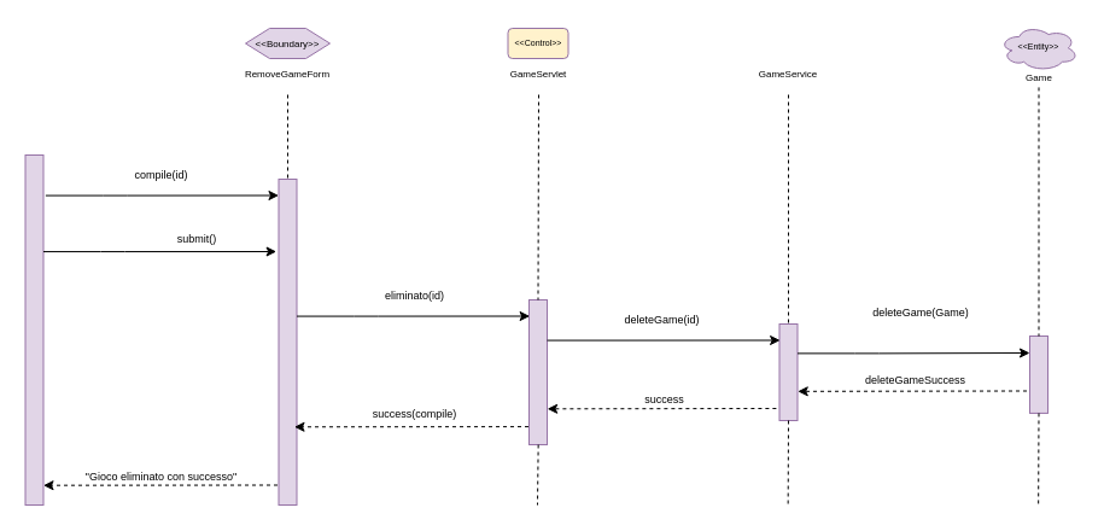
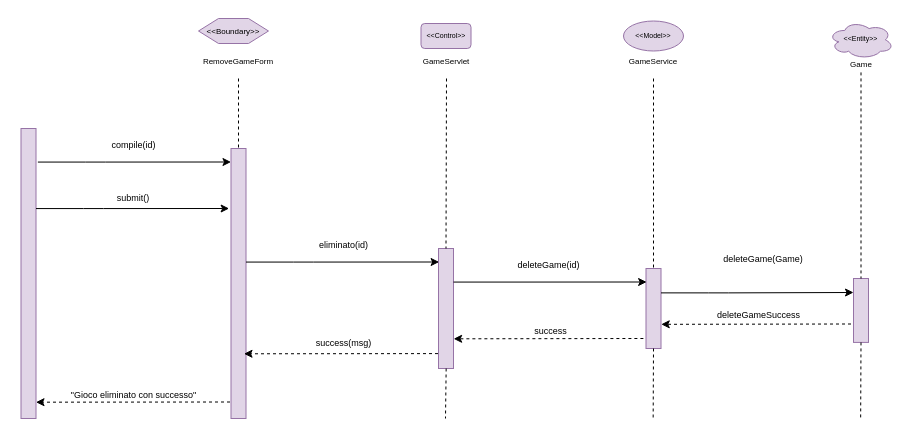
- <mxCell id="5" value="&amp;lt;&amp;lt;Boundary&amp;gt;&amp;gt;" style="shape=hexagon;perimeter=hexagonPerimeter2;whiteSpace=wrap;html=1;fixedSize=1;fontSize=8;fillColor=#e1d5e7;strokeColor=#9673a6;" parent="1" vertex="1"><mxGeometry x="203" y="23" width="70" height="25" as="geometry" /></mxCell>
+ <mxCell id="5" value="&amp;lt;&amp;lt;Boundary&amp;gt;&amp;gt;" style="shape=hexagon;perimeter=hexagonPerimeter2;whiteSpace=wrap;html=1;fixedSize=1;fontSize=8;fillColor=#e1d5e7;strokeColor=#9673a6;" parent="1" vertex="1"><mxGeometry x="198" y="18" width="70" height="25" as="geometry" /></mxCell>
- <mxCell id="8" value="&amp;lt;&amp;lt;Control&amp;gt;&amp;gt;" style="rounded=1;whiteSpace=wrap;html=1;fontSize=7;fillColor=#fff2cc;strokeColor=#9673a6;" parent="1" vertex="1"><mxGeometry x="420.5" y="23" width="50" height="25" as="geometry" /></mxCell>
+ <mxCell id="8" value="&amp;lt;&amp;lt;Control&amp;gt;&amp;gt;" style="rounded=1;whiteSpace=wrap;html=1;fontSize=7;fillColor=#e1d5e7;strokeColor=#9673a6;" parent="1" vertex="1"><mxGeometry x="420.5" y="23" width="50" height="25" as="geometry" /></mxCell>
+ <mxCell id="12" value="&amp;lt;&amp;lt;Model&amp;gt;&amp;gt;" style="ellipse;whiteSpace=wrap;html=1;fontSize=7;fillColor=#e1d5e7;strokeColor=#9673a6;" parent="1" vertex="1"><mxGeometry x="623" y="20.5" width="60" height="30" as="geometry" /></mxCell>
- <mxCell id="7" value="submit()" style="text;html=1;strokeColor=none;fillColor=none;align=center;verticalAlign=middle;whiteSpace=wrap;rounded=0;fontSize=9;" parent="1" vertex="1"><mxGeometry x="103" y="188" width="120" height="20" as="geometry" /></mxCell>
+ <mxCell id="7" value="submit()" style="text;html=1;strokeColor=none;fillColor=none;align=center;verticalAlign=middle;whiteSpace=wrap;rounded=0;fontSize=9;" parent="1" vertex="1"><mxGeometry x="73" y="188" width="120" height="20" as="geometry" /></mxCell>
- <mxCell id="23" value="success(compile)" style="text;html=1;strokeColor=none;fillColor=none;align=center;verticalAlign=middle;whiteSpace=wrap;rounded=0;fontSize=9;" parent="1" vertex="1"><mxGeometry x="245.5" y="326.32" width="195" height="33.5" as="geometry" /></mxCell>
+ <mxCell id="23" value="success(msg)" style="text;html=1;strokeColor=none;fillColor=none;align=center;verticalAlign=middle;whiteSpace=wrap;rounded=0;fontSize=9;" parent="1" vertex="1"><mxGeometry x="245.5" y="326.32" width="195" height="33.5" as="geometry" /></mxCell>
